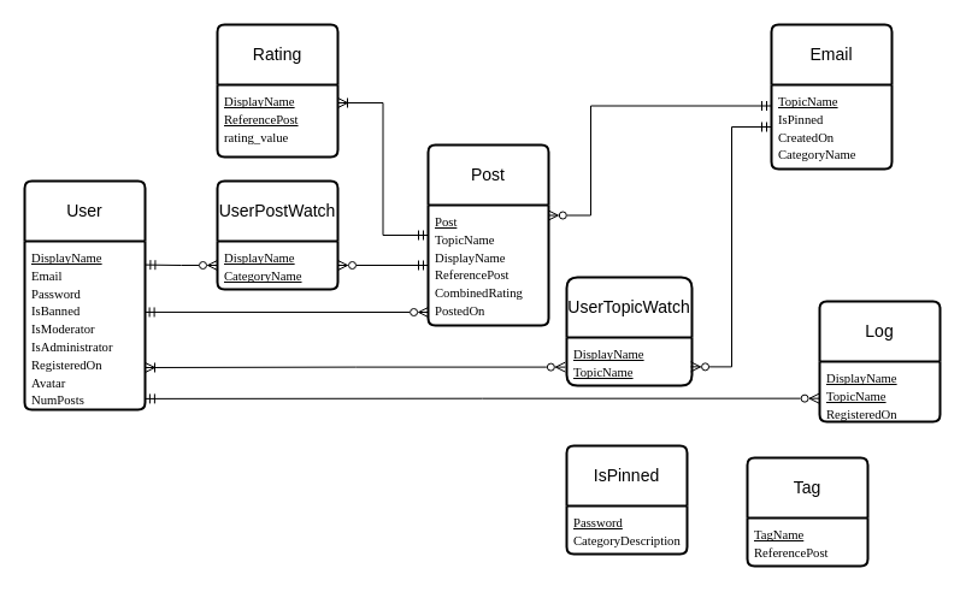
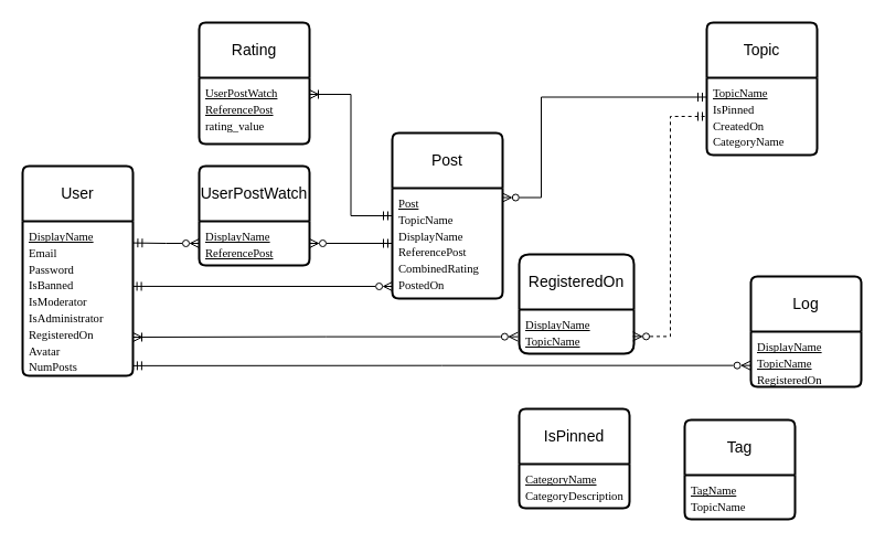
- <mxCell id="4" value="Email" style="swimlane;childLayout=stackLayout;horizontal=1;startSize=50;horizontalStack=0;rounded=1;fontSize=14;fontStyle=0;strokeWidth=2;resizeParent=0;resizeLast=1;shadow=0;dashed=0;align=center;arcSize=4;whiteSpace=wrap;html=1;" vertex="1" parent="1"><mxGeometry x="640" y="20" width="100" height="120" as="geometry" /></mxCell>
+ <mxCell id="4" value="Topic" style="swimlane;childLayout=stackLayout;horizontal=1;startSize=50;horizontalStack=0;rounded=1;fontSize=14;fontStyle=0;strokeWidth=2;resizeParent=0;resizeLast=1;shadow=0;dashed=0;align=center;arcSize=4;whiteSpace=wrap;html=1;" vertex="1" parent="1"><mxGeometry x="640" y="20" width="100" height="120" as="geometry" /></mxCell>
- <mxCell id="13" value="&lt;span id=&quot;docs-internal-guid-7e6a2e6d-7fff-f1e0-f9a3-e141fd04a210&quot;&gt;&lt;span style=&quot;font-size: 8pt; font-family: &amp;quot;Times New Roman&amp;quot;, serif; background-color: transparent; font-variant-numeric: normal; font-variant-east-asian: normal; font-variant-alternates: normal; font-variant-position: normal; text-decoration-line: underline; text-decoration-skip-ink: none; vertical-align: baseline; white-space: pre-wrap;&quot;&gt;DisplayName&lt;/span&gt;&lt;/span&gt;&lt;div&gt;&lt;span&gt;&lt;span style=&quot;font-size: 8pt; font-family: &amp;quot;Times New Roman&amp;quot;, serif; background-color: transparent; font-variant-numeric: normal; font-variant-east-asian: normal; font-variant-alternates: normal; font-variant-position: normal; text-decoration-line: underline; text-decoration-skip-ink: none; vertical-align: baseline; white-space: pre-wrap;&quot;&gt;ReferencePost&lt;/span&gt;&lt;/span&gt;&lt;/div&gt;&lt;div&gt;&lt;span&gt;&lt;span style=&quot;font-size: 8pt; font-family: &amp;quot;Times New Roman&amp;quot;, serif; background-color: transparent; font-variant-numeric: normal; font-variant-east-asian: normal; font-variant-alternates: normal; font-variant-position: normal; vertical-align: baseline; white-space: pre-wrap;&quot;&gt;rating_value&lt;/span&gt;&lt;/span&gt;&lt;/div&gt;" style="align=left;strokeColor=none;fillColor=none;spacingLeft=4;fontSize=12;verticalAlign=top;resizable=0;rotatable=0;part=1;html=1;" vertex="1" parent="12"><mxGeometry y="50" width="100" height="60" as="geometry" /></mxCell>
+ <mxCell id="13" value="&lt;span id=&quot;docs-internal-guid-7e6a2e6d-7fff-f1e0-f9a3-e141fd04a210&quot;&gt;&lt;span style=&quot;font-size: 8pt; font-family: &amp;quot;Times New Roman&amp;quot;, serif; background-color: transparent; font-variant-numeric: normal; font-variant-east-asian: normal; font-variant-alternates: normal; font-variant-position: normal; text-decoration-line: underline; text-decoration-skip-ink: none; vertical-align: baseline; white-space: pre-wrap;&quot;&gt;UserPostWatch&lt;/span&gt;&lt;/span&gt;&lt;div&gt;&lt;span&gt;&lt;span style=&quot;font-size: 8pt; font-family: &amp;quot;Times New Roman&amp;quot;, serif; background-color: transparent; font-variant-numeric: normal; font-variant-east-asian: normal; font-variant-alternates: normal; font-variant-position: normal; text-decoration-line: underline; text-decoration-skip-ink: none; vertical-align: baseline; white-space: pre-wrap;&quot;&gt;ReferencePost&lt;/span&gt;&lt;/span&gt;&lt;/div&gt;&lt;div&gt;&lt;span&gt;&lt;span style=&quot;font-size: 8pt; font-family: &amp;quot;Times New Roman&amp;quot;, serif; background-color: transparent; font-variant-numeric: normal; font-variant-east-asian: normal; font-variant-alternates: normal; font-variant-position: normal; vertical-align: baseline; white-space: pre-wrap;&quot;&gt;rating_value&lt;/span&gt;&lt;/span&gt;&lt;/div&gt;" style="align=left;strokeColor=none;fillColor=none;spacingLeft=4;fontSize=12;verticalAlign=top;resizable=0;rotatable=0;part=1;html=1;" vertex="1" parent="12"><mxGeometry y="50" width="100" height="60" as="geometry" /></mxCell>
- <mxCell id="27" style="edgeStyle=orthogonalEdgeStyle;rounded=0;orthogonalLoop=1;jettySize=auto;html=1;entryX=0;entryY=0.5;entryDx=0;entryDy=0;endArrow=ERmandOne;endFill=0;startArrow=ERzeroToMany;startFill=0;exitX=0.991;exitY=0.609;exitDx=0;exitDy=0;exitPerimeter=0;" edge="1" parent="1" source="17" target="5"><mxGeometry relative="1" as="geometry" /></mxCell>
+ <mxCell id="27" style="edgeStyle=orthogonalEdgeStyle;rounded=0;orthogonalLoop=1;jettySize=auto;html=1;entryX=0;entryY=0.5;entryDx=0;entryDy=0;endArrow=ERmandOne;endFill=0;startArrow=ERzeroToMany;startFill=0;exitX=0.991;exitY=0.609;exitDx=0;exitDy=0;exitPerimeter=0;dashed=1;" edge="1" parent="1" source="17" target="5"><mxGeometry relative="1" as="geometry" /></mxCell>
- <mxCell id="15" value="&lt;span id=&quot;docs-internal-guid-7e6a2e6d-7fff-f1e0-f9a3-e141fd04a210&quot;&gt;&lt;span style=&quot;font-size: 8pt; font-family: &amp;quot;Times New Roman&amp;quot;, serif; background-color: transparent; font-variant-numeric: normal; font-variant-east-asian: normal; font-variant-alternates: normal; font-variant-position: normal; text-decoration-line: underline; text-decoration-skip-ink: none; vertical-align: baseline; white-space: pre-wrap;&quot;&gt;DisplayName&lt;/span&gt;&lt;/span&gt;&lt;div&gt;&lt;span&gt;&lt;span style=&quot;font-size: 8pt; font-family: &amp;quot;Times New Roman&amp;quot;, serif; background-color: transparent; font-variant-numeric: normal; font-variant-east-asian: normal; font-variant-alternates: normal; font-variant-position: normal; text-decoration-line: underline; text-decoration-skip-ink: none; vertical-align: baseline; white-space: pre-wrap;&quot;&gt;CategoryName&lt;/span&gt;&lt;/span&gt;&lt;/div&gt;" style="align=left;strokeColor=none;fillColor=none;spacingLeft=4;fontSize=12;verticalAlign=top;resizable=0;rotatable=0;part=1;html=1;" vertex="1" parent="14"><mxGeometry y="50" width="100" height="40" as="geometry" /></mxCell>
+ <mxCell id="15" value="&lt;span id=&quot;docs-internal-guid-7e6a2e6d-7fff-f1e0-f9a3-e141fd04a210&quot;&gt;&lt;span style=&quot;font-size: 8pt; font-family: &amp;quot;Times New Roman&amp;quot;, serif; background-color: transparent; font-variant-numeric: normal; font-variant-east-asian: normal; font-variant-alternates: normal; font-variant-position: normal; text-decoration-line: underline; text-decoration-skip-ink: none; vertical-align: baseline; white-space: pre-wrap;&quot;&gt;DisplayName&lt;/span&gt;&lt;/span&gt;&lt;div&gt;&lt;span&gt;&lt;span style=&quot;font-size: 8pt; font-family: &amp;quot;Times New Roman&amp;quot;, serif; background-color: transparent; font-variant-numeric: normal; font-variant-east-asian: normal; font-variant-alternates: normal; font-variant-position: normal; text-decoration-line: underline; text-decoration-skip-ink: none; vertical-align: baseline; white-space: pre-wrap;&quot;&gt;ReferencePost&lt;/span&gt;&lt;/span&gt;&lt;/div&gt;" style="align=left;strokeColor=none;fillColor=none;spacingLeft=4;fontSize=12;verticalAlign=top;resizable=0;rotatable=0;part=1;html=1;" vertex="1" parent="14"><mxGeometry y="50" width="100" height="40" as="geometry" /></mxCell>
- <mxCell id="16" value="UserTopicWatch" style="swimlane;childLayout=stackLayout;horizontal=1;startSize=50;horizontalStack=0;rounded=1;fontSize=14;fontStyle=0;strokeWidth=2;resizeParent=0;resizeLast=1;shadow=0;dashed=0;align=center;arcSize=6;whiteSpace=wrap;html=1;" vertex="1" parent="1"><mxGeometry x="470" y="230" width="104" height="90" as="geometry" /></mxCell>
+ <mxCell id="16" value="RegisteredOn" style="swimlane;childLayout=stackLayout;horizontal=1;startSize=50;horizontalStack=0;rounded=1;fontSize=14;fontStyle=0;strokeWidth=2;resizeParent=0;resizeLast=1;shadow=0;dashed=0;align=center;arcSize=6;whiteSpace=wrap;html=1;" vertex="1" parent="1"><mxGeometry x="470" y="230" width="104" height="90" as="geometry" /></mxCell>
- <mxCell id="7" value="&lt;div&gt;&lt;span id=&quot;docs-internal-guid-a9246f1b-7fff-1da8-deb1-7f265e0de8ad&quot;&gt;&lt;span style=&quot;font-size: 8pt; font-family: &amp;quot;Times New Roman&amp;quot;, serif; background-color: transparent; font-variant-numeric: normal; font-variant-east-asian: normal; font-variant-alternates: normal; font-variant-position: normal; text-decoration-line: underline; text-decoration-skip-ink: none; vertical-align: baseline; white-space: pre-wrap;&quot;&gt;Password&lt;/span&gt;&lt;/span&gt;&lt;/div&gt;&lt;div&gt;&lt;span&gt;&lt;span style=&quot;font-size: 8pt; font-family: &amp;quot;Times New Roman&amp;quot;, serif; background-color: transparent; font-variant-numeric: normal; font-variant-east-asian: normal; font-variant-alternates: normal; font-variant-position: normal; vertical-align: baseline; white-space: pre-wrap;&quot;&gt;CategoryDescription&lt;/span&gt;&lt;/span&gt;&lt;/div&gt;" style="align=left;strokeColor=none;fillColor=none;spacingLeft=4;fontSize=12;verticalAlign=top;resizable=0;rotatable=0;part=1;html=1;" vertex="1" parent="6"><mxGeometry y="50" width="100" height="40" as="geometry" /></mxCell>
+ <mxCell id="7" value="&lt;div&gt;&lt;span id=&quot;docs-internal-guid-a9246f1b-7fff-1da8-deb1-7f265e0de8ad&quot;&gt;&lt;span style=&quot;font-size: 8pt; font-family: &amp;quot;Times New Roman&amp;quot;, serif; background-color: transparent; font-variant-numeric: normal; font-variant-east-asian: normal; font-variant-alternates: normal; font-variant-position: normal; text-decoration-line: underline; text-decoration-skip-ink: none; vertical-align: baseline; white-space: pre-wrap;&quot;&gt;CategoryName&lt;/span&gt;&lt;/span&gt;&lt;/div&gt;&lt;div&gt;&lt;span&gt;&lt;span style=&quot;font-size: 8pt; font-family: &amp;quot;Times New Roman&amp;quot;, serif; background-color: transparent; font-variant-numeric: normal; font-variant-east-asian: normal; font-variant-alternates: normal; font-variant-position: normal; vertical-align: baseline; white-space: pre-wrap;&quot;&gt;CategoryDescription&lt;/span&gt;&lt;/span&gt;&lt;/div&gt;" style="align=left;strokeColor=none;fillColor=none;spacingLeft=4;fontSize=12;verticalAlign=top;resizable=0;rotatable=0;part=1;html=1;" vertex="1" parent="6"><mxGeometry y="50" width="100" height="40" as="geometry" /></mxCell>
- <mxCell id="11" value="&lt;span id=&quot;docs-internal-guid-04a7103e-7fff-6b36-e854-a5276be4d943&quot;&gt;&lt;span style=&quot;font-size: 8pt; font-family: &amp;quot;Times New Roman&amp;quot;, serif; background-color: transparent; font-variant-numeric: normal; font-variant-east-asian: normal; font-variant-alternates: normal; font-variant-position: normal; text-decoration-line: underline; text-decoration-skip-ink: none; vertical-align: baseline; white-space: pre-wrap;&quot;&gt;TagName&lt;/span&gt;&lt;/span&gt;&lt;div&gt;&lt;span&gt;&lt;span style=&quot;font-size: 8pt; font-family: &amp;quot;Times New Roman&amp;quot;, serif; background-color: transparent; font-variant-numeric: normal; font-variant-east-asian: normal; font-variant-alternates: normal; font-variant-position: normal; vertical-align: baseline; white-space: pre-wrap;&quot;&gt;ReferencePost&lt;/span&gt;&lt;/span&gt;&lt;/div&gt;" style="align=left;strokeColor=none;fillColor=none;spacingLeft=4;fontSize=12;verticalAlign=top;resizable=0;rotatable=0;part=1;html=1;" vertex="1" parent="10"><mxGeometry y="50" width="100" height="40" as="geometry" /></mxCell>
+ <mxCell id="11" value="&lt;span id=&quot;docs-internal-guid-04a7103e-7fff-6b36-e854-a5276be4d943&quot;&gt;&lt;span style=&quot;font-size: 8pt; font-family: &amp;quot;Times New Roman&amp;quot;, serif; background-color: transparent; font-variant-numeric: normal; font-variant-east-asian: normal; font-variant-alternates: normal; font-variant-position: normal; text-decoration-line: underline; text-decoration-skip-ink: none; vertical-align: baseline; white-space: pre-wrap;&quot;&gt;TagName&lt;/span&gt;&lt;/span&gt;&lt;div&gt;&lt;span&gt;&lt;span style=&quot;font-size: 8pt; font-family: &amp;quot;Times New Roman&amp;quot;, serif; background-color: transparent; font-variant-numeric: normal; font-variant-east-asian: normal; font-variant-alternates: normal; font-variant-position: normal; vertical-align: baseline; white-space: pre-wrap;&quot;&gt;TopicName&lt;/span&gt;&lt;/span&gt;&lt;/div&gt;" style="align=left;strokeColor=none;fillColor=none;spacingLeft=4;fontSize=12;verticalAlign=top;resizable=0;rotatable=0;part=1;html=1;" vertex="1" parent="10"><mxGeometry y="50" width="100" height="40" as="geometry" /></mxCell>
